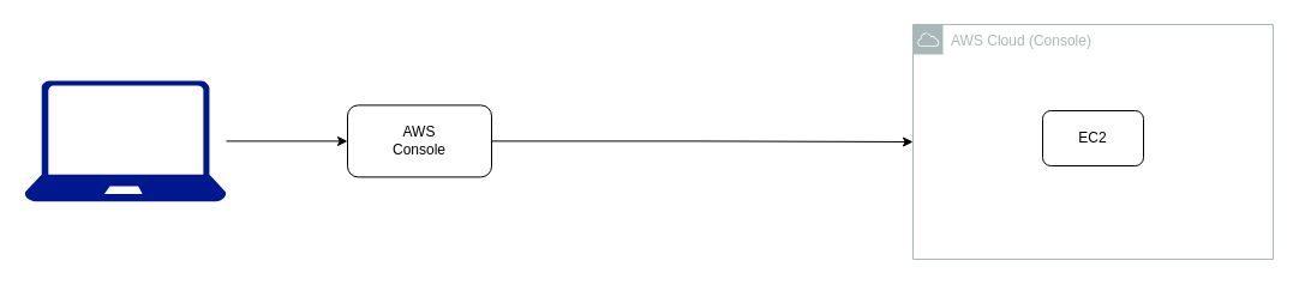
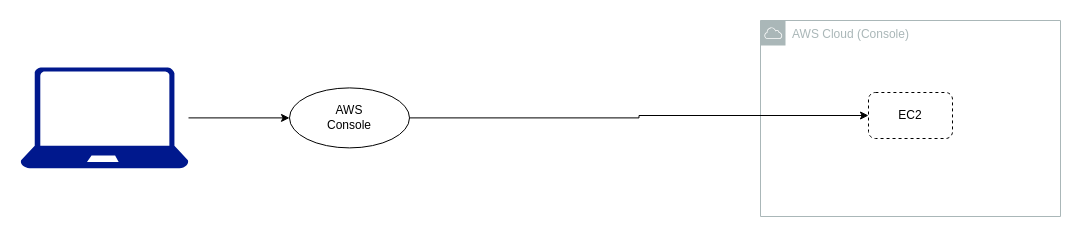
- <mxCell id="3" value="EC2" style="rounded=1;whiteSpace=wrap;html=1;" vertex="1" parent="1"><mxGeometry x="868" y="92" width="84" height="46" as="geometry" /></mxCell>
+ <mxCell id="3" value="EC2" style="rounded=1;whiteSpace=wrap;html=1;dashed=1;" vertex="1" parent="1"><mxGeometry x="868" y="92" width="84" height="46" as="geometry" /></mxCell>
- <mxCell id="7" value="AWS&lt;br&gt;Console" style="rounded=1;whiteSpace=wrap;html=1;" vertex="1" parent="1"><mxGeometry x="289" y="87.4" width="120" height="60" as="geometry" /></mxCell>
+ <mxCell id="7" value="AWS&lt;br&gt;Console" style="ellipse;whiteSpace=wrap;html=1;" vertex="1" parent="1"><mxGeometry x="289" y="87.4" width="120" height="60" as="geometry" /></mxCell>
- <mxCell id="6" style="edgeStyle=orthogonalEdgeStyle;rounded=0;orthogonalLoop=1;jettySize=auto;html=1;" edge="1" parent="1" source="7" target="2"><mxGeometry relative="1" as="geometry" /></mxCell>
+ <mxCell id="6" style="edgeStyle=orthogonalEdgeStyle;rounded=0;orthogonalLoop=1;jettySize=auto;html=1;" edge="1" parent="1" source="7" target="3"><mxGeometry relative="1" as="geometry" /></mxCell>
